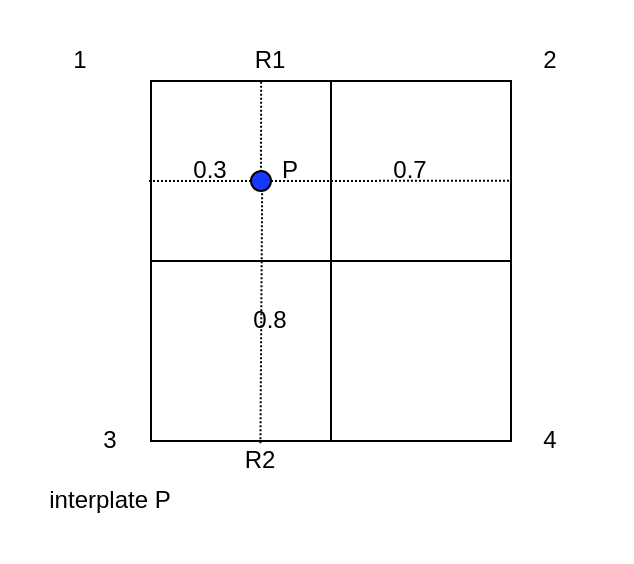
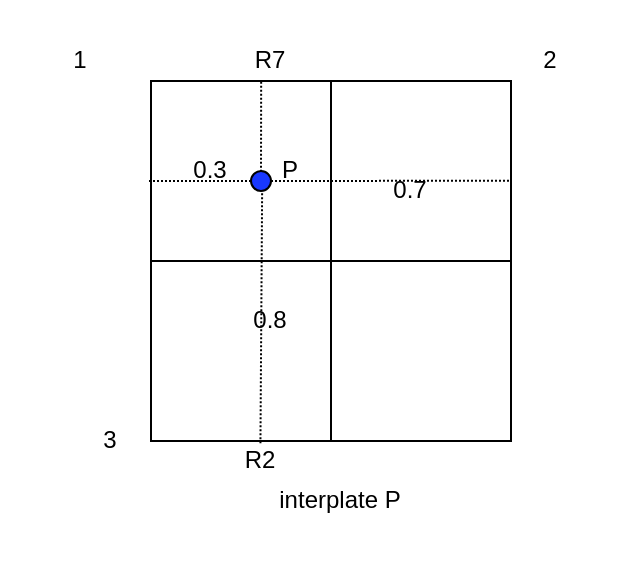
- <mxCell id="19" value="R1" style="text;html=1;strokeColor=none;fillColor=none;align=center;verticalAlign=middle;whiteSpace=wrap;rounded=0;" vertex="1" parent="1"><mxGeometry x="115" y="20" width="40" height="20" as="geometry" /></mxCell>
+ <mxCell id="19" value="R7" style="text;html=1;strokeColor=none;fillColor=none;align=center;verticalAlign=middle;whiteSpace=wrap;rounded=0;" vertex="1" parent="1"><mxGeometry x="115" y="20" width="40" height="20" as="geometry" /></mxCell>
- <mxCell id="14" value="0.7" style="text;html=1;strokeColor=none;fillColor=none;align=center;verticalAlign=middle;whiteSpace=wrap;rounded=0;" vertex="1" parent="1"><mxGeometry x="185" y="75" width="40" height="20" as="geometry" /></mxCell>
+ <mxCell id="14" value="0.7" style="text;html=1;strokeColor=none;fillColor=none;align=center;verticalAlign=middle;whiteSpace=wrap;rounded=0;" vertex="1" parent="1"><mxGeometry x="185" y="85" width="40" height="20" as="geometry" /></mxCell>
- <mxCell id="7" value="4" style="text;html=1;strokeColor=none;fillColor=none;align=center;verticalAlign=middle;whiteSpace=wrap;rounded=0;" vertex="1" parent="1"><mxGeometry x="255" y="210" width="40" height="20" as="geometry" /></mxCell>
- <mxCell id="18" value="interplate P" style="text;html=1;strokeColor=none;fillColor=none;align=center;verticalAlign=middle;whiteSpace=wrap;rounded=0;" vertex="1" parent="1"><mxGeometry x="15" y="240" width="80" height="20" as="geometry" /></mxCell>
+ <mxCell id="18" value="interplate P" style="text;html=1;strokeColor=none;fillColor=none;align=center;verticalAlign=middle;whiteSpace=wrap;rounded=0;" vertex="1" parent="1"><mxGeometry x="130" y="240" width="80" height="20" as="geometry" /></mxCell>
